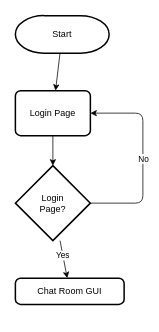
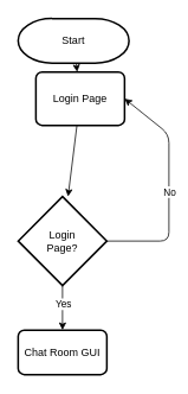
- <mxCell id="11" value="Login Page" style="rounded=1;whiteSpace=wrap;html=1;absoluteArcSize=1;arcSize=14;strokeWidth=2;" vertex="1" parent="1"><mxGeometry x="20" y="120" width="100" height="60" as="geometry" /></mxCell>
+ <mxCell id="11" value="Login Page" style="rounded=1;whiteSpace=wrap;html=1;absoluteArcSize=1;arcSize=14;strokeWidth=2;" vertex="1" parent="1"><mxGeometry x="40" y="80" width="100" height="60" as="geometry" /></mxCell>
- <mxCell id="9" value="Chat Room GUI" style="rounded=1;whiteSpace=wrap;html=1;absoluteArcSize=1;arcSize=14;strokeWidth=2;" vertex="1" parent="1"><mxGeometry x="20" y="370" width="145" height="35" as="geometry" /></mxCell>
+ <mxCell id="9" value="Chat Room GUI" style="rounded=1;whiteSpace=wrap;html=1;absoluteArcSize=1;arcSize=14;strokeWidth=2;" vertex="1" parent="1"><mxGeometry x="20" y="370" width="100" height="50" as="geometry" /></mxCell>
